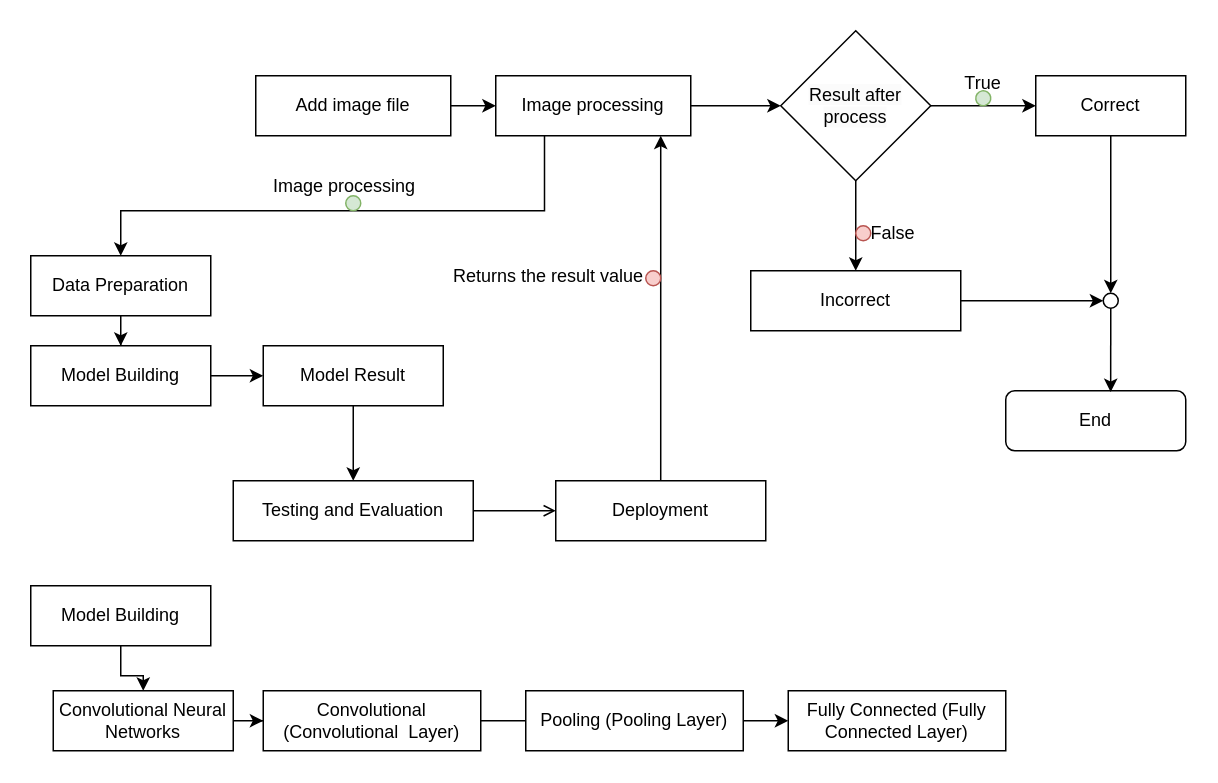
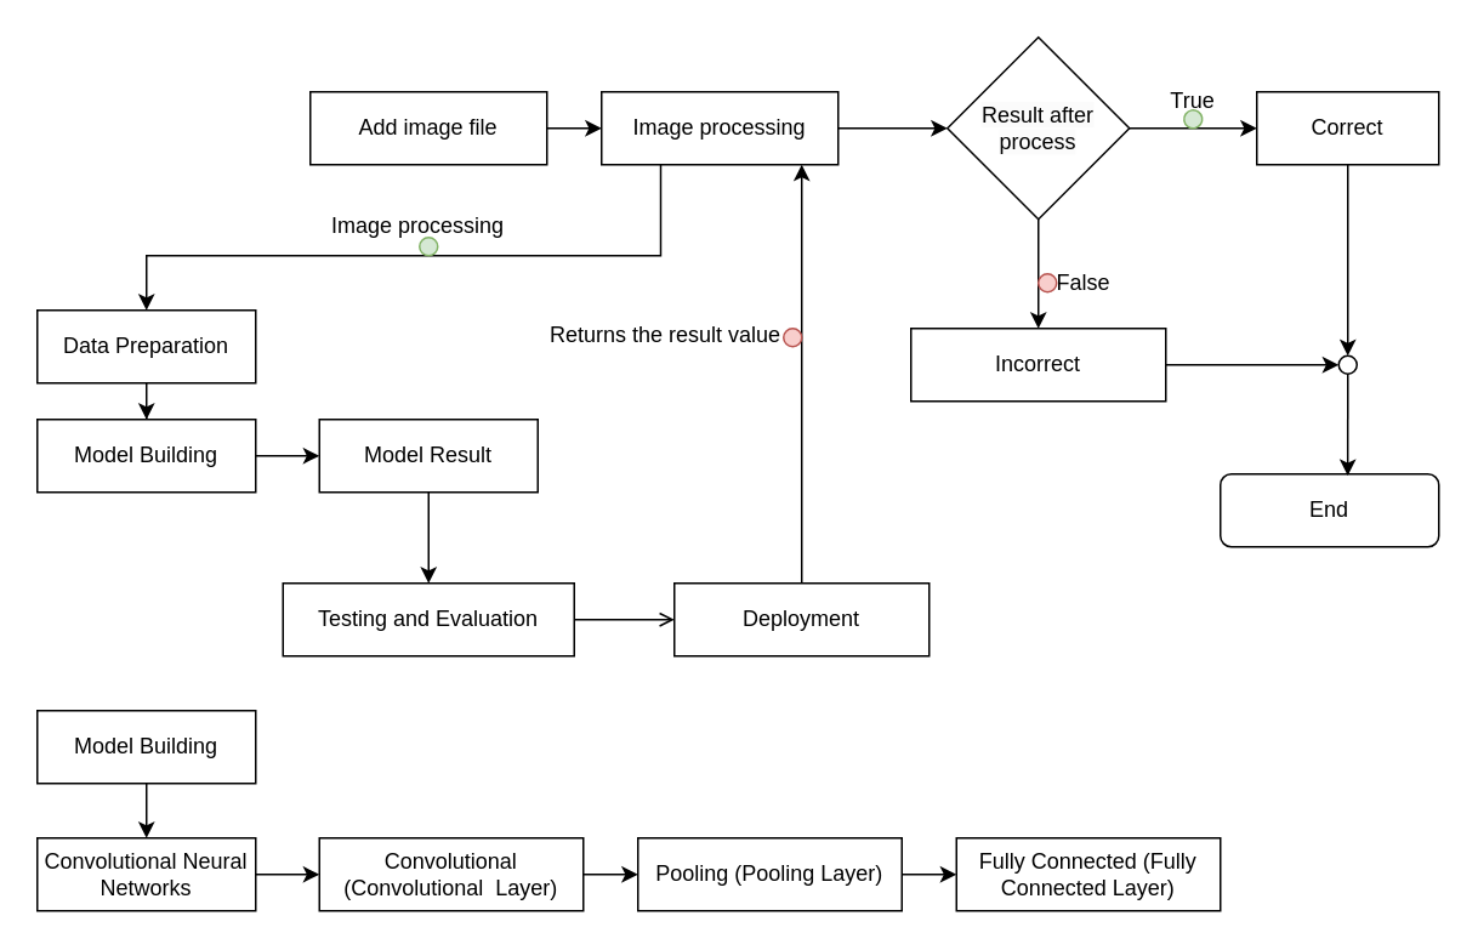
- <mxCell id="34" value="Convolutional Neural Networks" style="rounded=0;whiteSpace=wrap;html=1;" vertex="1" parent="1"><mxGeometry x="35" y="460" width="120" height="40" as="geometry" /></mxCell>
+ <mxCell id="34" value="Convolutional Neural Networks" style="rounded=0;whiteSpace=wrap;html=1;" vertex="1" parent="1"><mxGeometry x="20" y="460" width="120" height="40" as="geometry" /></mxCell>
- <mxCell id="35" style="edgeStyle=orthogonalEdgeStyle;rounded=0;orthogonalLoop=1;jettySize=auto;html=1;entryX=0;entryY=0.5;entryDx=0;entryDy=0;endArrow=none;" edge="1" parent="1" source="36" target="38"><mxGeometry relative="1" as="geometry" /></mxCell>
+ <mxCell id="35" style="edgeStyle=orthogonalEdgeStyle;rounded=0;orthogonalLoop=1;jettySize=auto;html=1;entryX=0;entryY=0.5;entryDx=0;entryDy=0;" edge="1" parent="1" source="36" target="38"><mxGeometry relative="1" as="geometry" /></mxCell>
